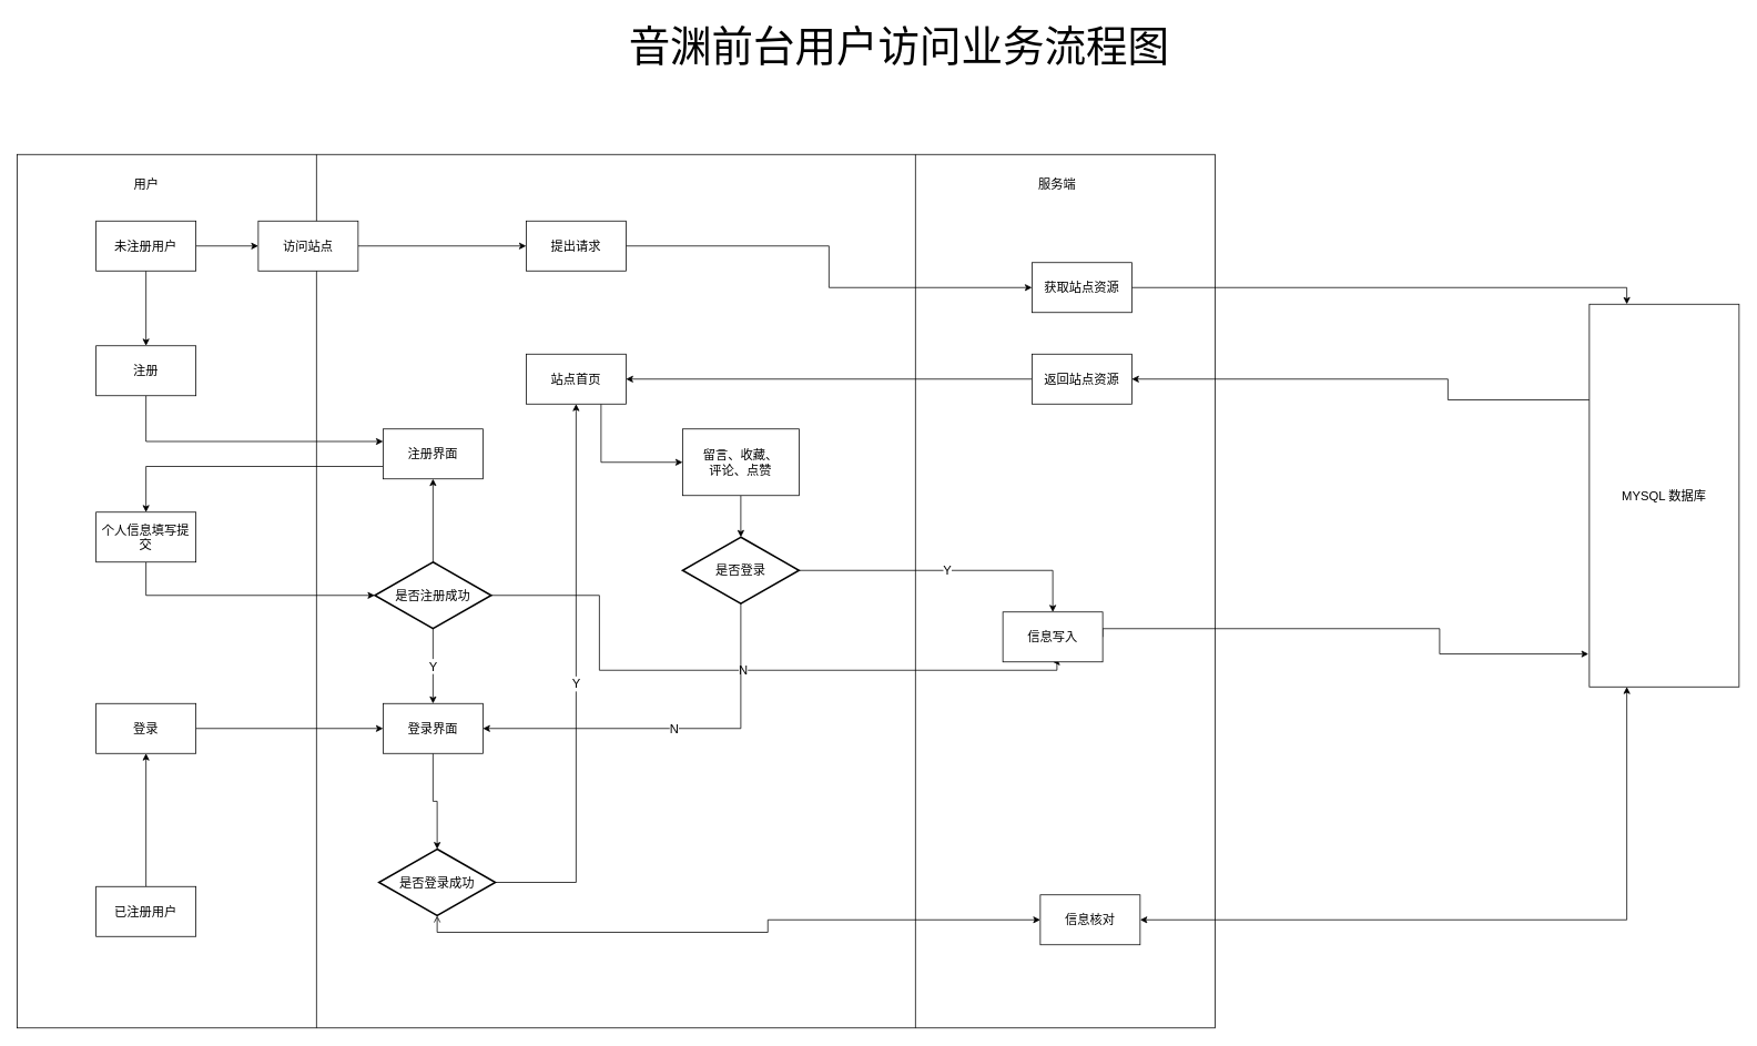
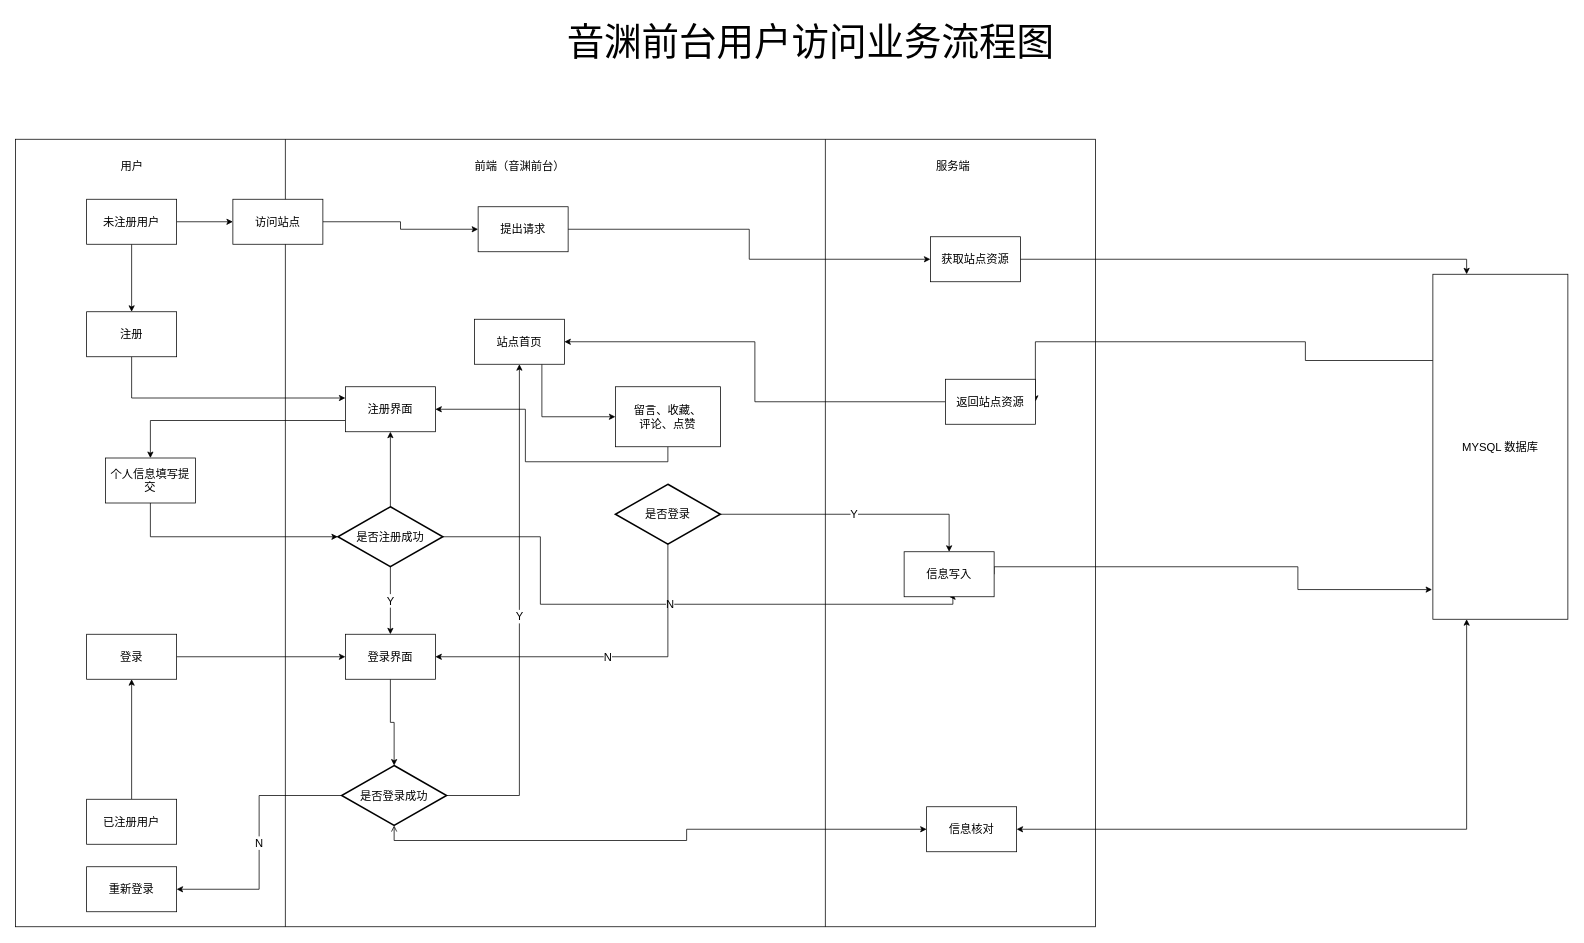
+ <mxCell id="6" value="前端（音渊前台）" style="text;html=1;resizable=0;autosize=1;align=center;verticalAlign=middle;points=[];fillColor=none;strokeColor=none;rounded=0;fontSize=15;" vertex="1" parent="1"><mxGeometry x="622" y="205" width="140" height="30" as="geometry" /></mxCell>
- <mxCell id="18" value="提出请求" style="rounded=0;whiteSpace=wrap;html=1;fontSize=15;" vertex="1" parent="1"><mxGeometry x="632" y="265" width="120" height="60" as="geometry" /></mxCell>
+ <mxCell id="18" value="提出请求" style="rounded=0;whiteSpace=wrap;html=1;fontSize=15;" vertex="1" parent="1"><mxGeometry x="637" y="275" width="120" height="60" as="geometry" /></mxCell>
- <mxCell id="24" value="返回站点资源" style="rounded=0;whiteSpace=wrap;html=1;fontSize=15;" vertex="1" parent="1"><mxGeometry x="1240" y="425" width="120" height="60" as="geometry" /></mxCell>
+ <mxCell id="24" value="返回站点资源" style="rounded=0;whiteSpace=wrap;html=1;fontSize=15;" vertex="1" parent="1"><mxGeometry x="1260" y="505" width="120" height="60" as="geometry" /></mxCell>
- <mxCell id="48" style="edgeStyle=orthogonalEdgeStyle;rounded=0;orthogonalLoop=1;jettySize=auto;html=1;exitX=0.5;exitY=1;exitDx=0;exitDy=0;entryX=0.5;entryY=0;entryDx=0;entryDy=0;entryPerimeter=0;startArrow=none;startFill=0;fontSize=15;" edge="1" parent="1" source="49" target="52"><mxGeometry relative="1" as="geometry" /></mxCell>
+ <mxCell id="48" style="edgeStyle=orthogonalEdgeStyle;rounded=0;orthogonalLoop=1;jettySize=auto;html=1;exitX=0.5;exitY=1;exitDx=0;exitDy=0;startArrow=none;startFill=0;fontSize=15;" edge="1" parent="1" source="49" target="28"><mxGeometry relative="1" as="geometry" /></mxCell>
- <mxCell id="30" value="个人信息填写提交" style="rounded=0;whiteSpace=wrap;html=1;fontSize=15;" vertex="1" parent="1"><mxGeometry x="115" y="615" width="120" height="60" as="geometry" /></mxCell>
+ <mxCell id="30" value="个人信息填写提交" style="rounded=0;whiteSpace=wrap;html=1;fontSize=15;" vertex="1" parent="1"><mxGeometry x="140" y="610" width="120" height="60" as="geometry" /></mxCell>
+ <mxCell id="40" value="N" style="edgeStyle=orthogonalEdgeStyle;rounded=0;orthogonalLoop=1;jettySize=auto;html=1;exitX=0;exitY=0.5;exitDx=0;exitDy=0;exitPerimeter=0;entryX=1;entryY=0.5;entryDx=0;entryDy=0;fontSize=15;" edge="1" parent="1" source="42" target="43"><mxGeometry relative="1" as="geometry" /></mxCell>
- <mxCell id="45" value="信息核对" style="rounded=0;whiteSpace=wrap;html=1;fontSize=15;" vertex="1" parent="1"><mxGeometry x="1250" y="1075" width="120" height="60" as="geometry" /></mxCell>
+ <mxCell id="45" value="信息核对" style="rounded=0;whiteSpace=wrap;html=1;fontSize=15;" vertex="1" parent="1"><mxGeometry x="1235" y="1075" width="120" height="60" as="geometry" /></mxCell>
+ <mxCell id="43" value="重新登录" style="rounded=0;whiteSpace=wrap;html=1;fontSize=15;" vertex="1" parent="1"><mxGeometry x="115" y="1155" width="120" height="60" as="geometry" /></mxCell>
